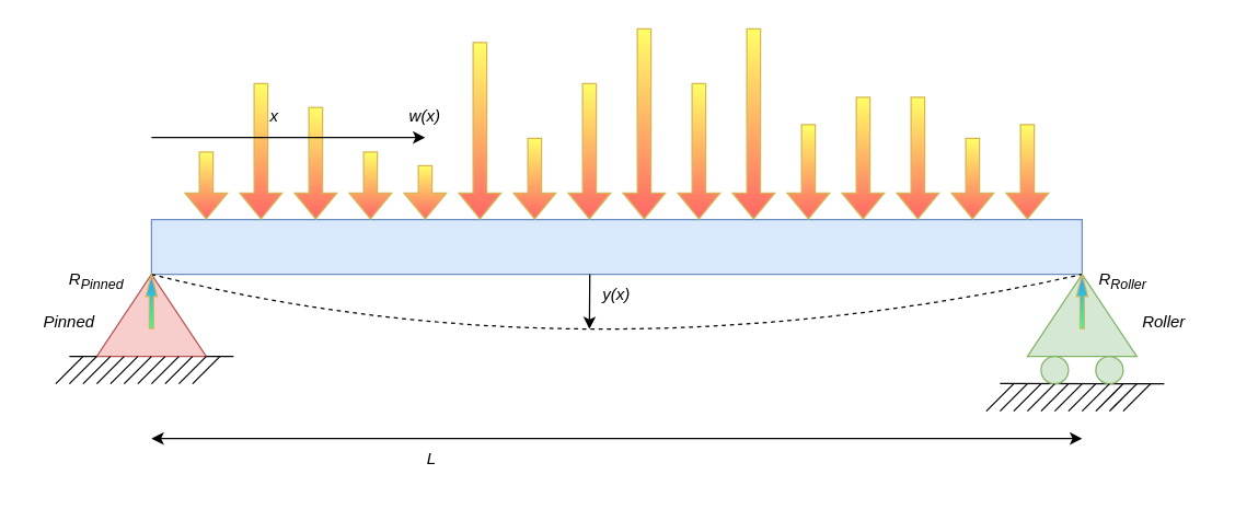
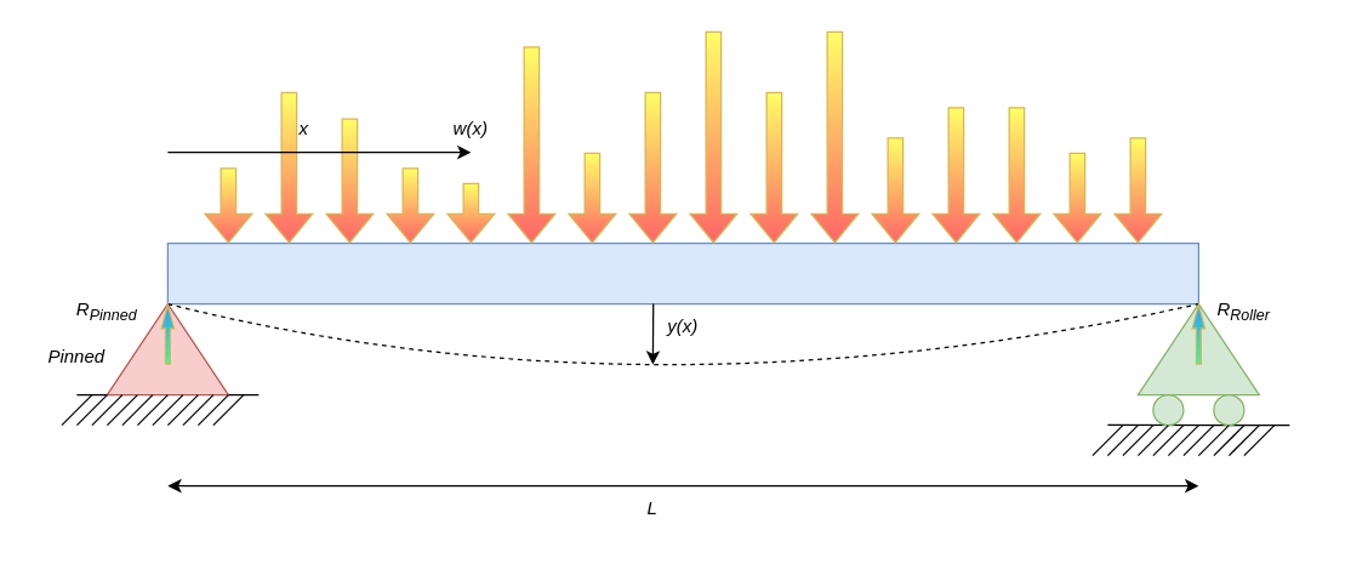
- <mxCell id="54" value="Roller" style="text;html=1;strokeColor=none;fillColor=none;align=center;verticalAlign=middle;whiteSpace=wrap;rounded=0;fontStyle=2" parent="1" vertex="1"><mxGeometry x="820" y="220" width="60" height="30" as="geometry" /></mxCell>
- <mxCell id="49" value="L" style="text;html=1;strokeColor=none;fillColor=none;align=center;verticalAlign=middle;whiteSpace=wrap;rounded=0;fontStyle=2" parent="1" vertex="1"><mxGeometry x="285" y="320" width="60" height="30" as="geometry" /></mxCell>
+ <mxCell id="49" value="L" style="text;html=1;strokeColor=none;fillColor=none;align=center;verticalAlign=middle;whiteSpace=wrap;rounded=0;fontStyle=2" parent="1" vertex="1"><mxGeometry x="400" y="320" width="60" height="30" as="geometry" /></mxCell>
